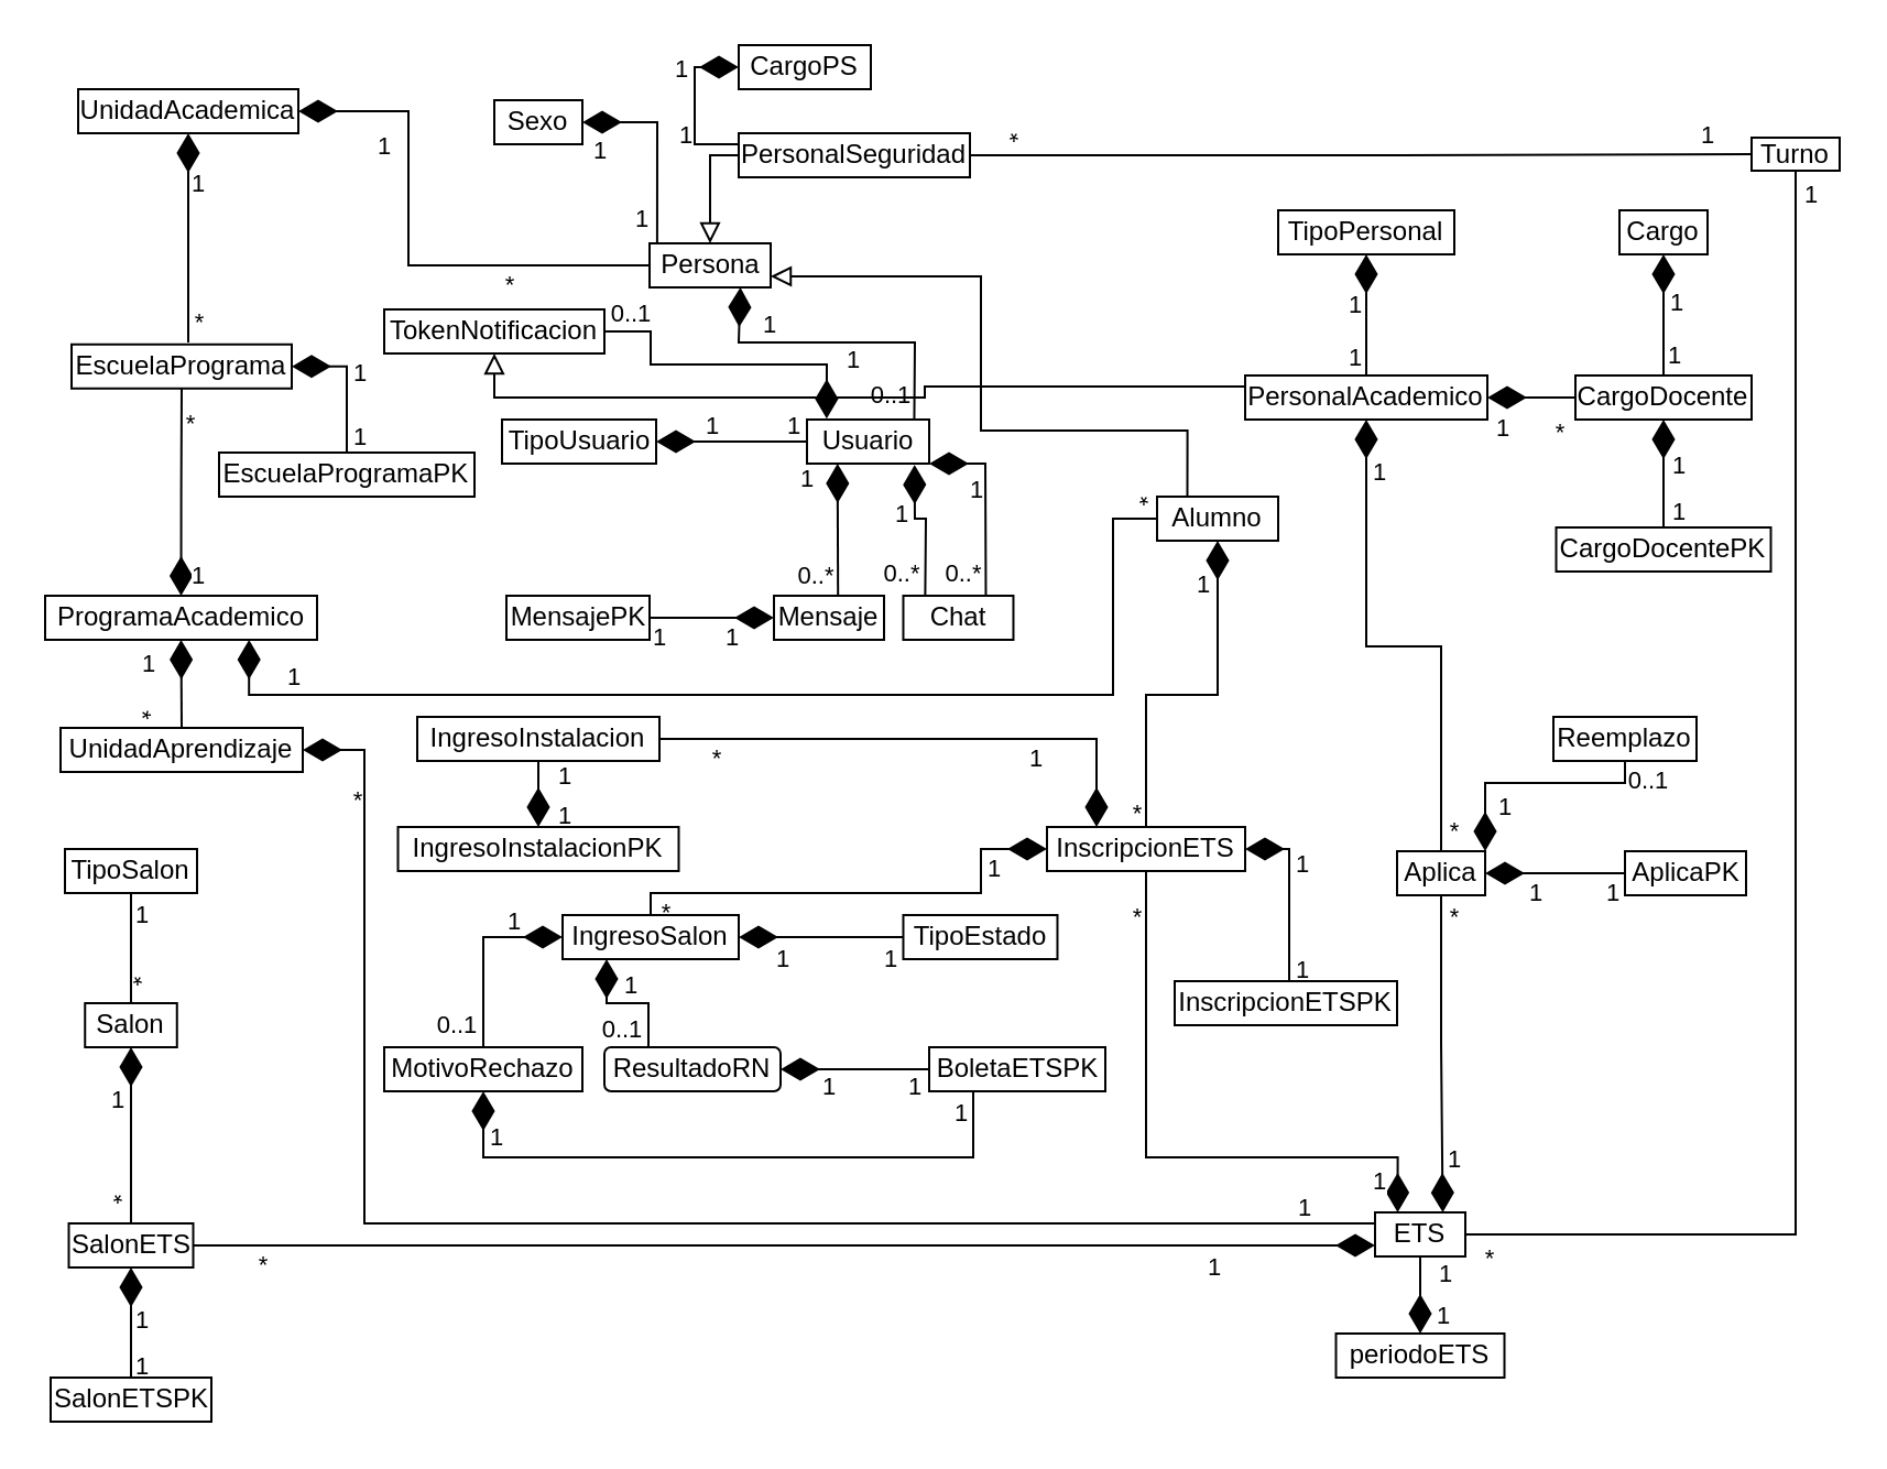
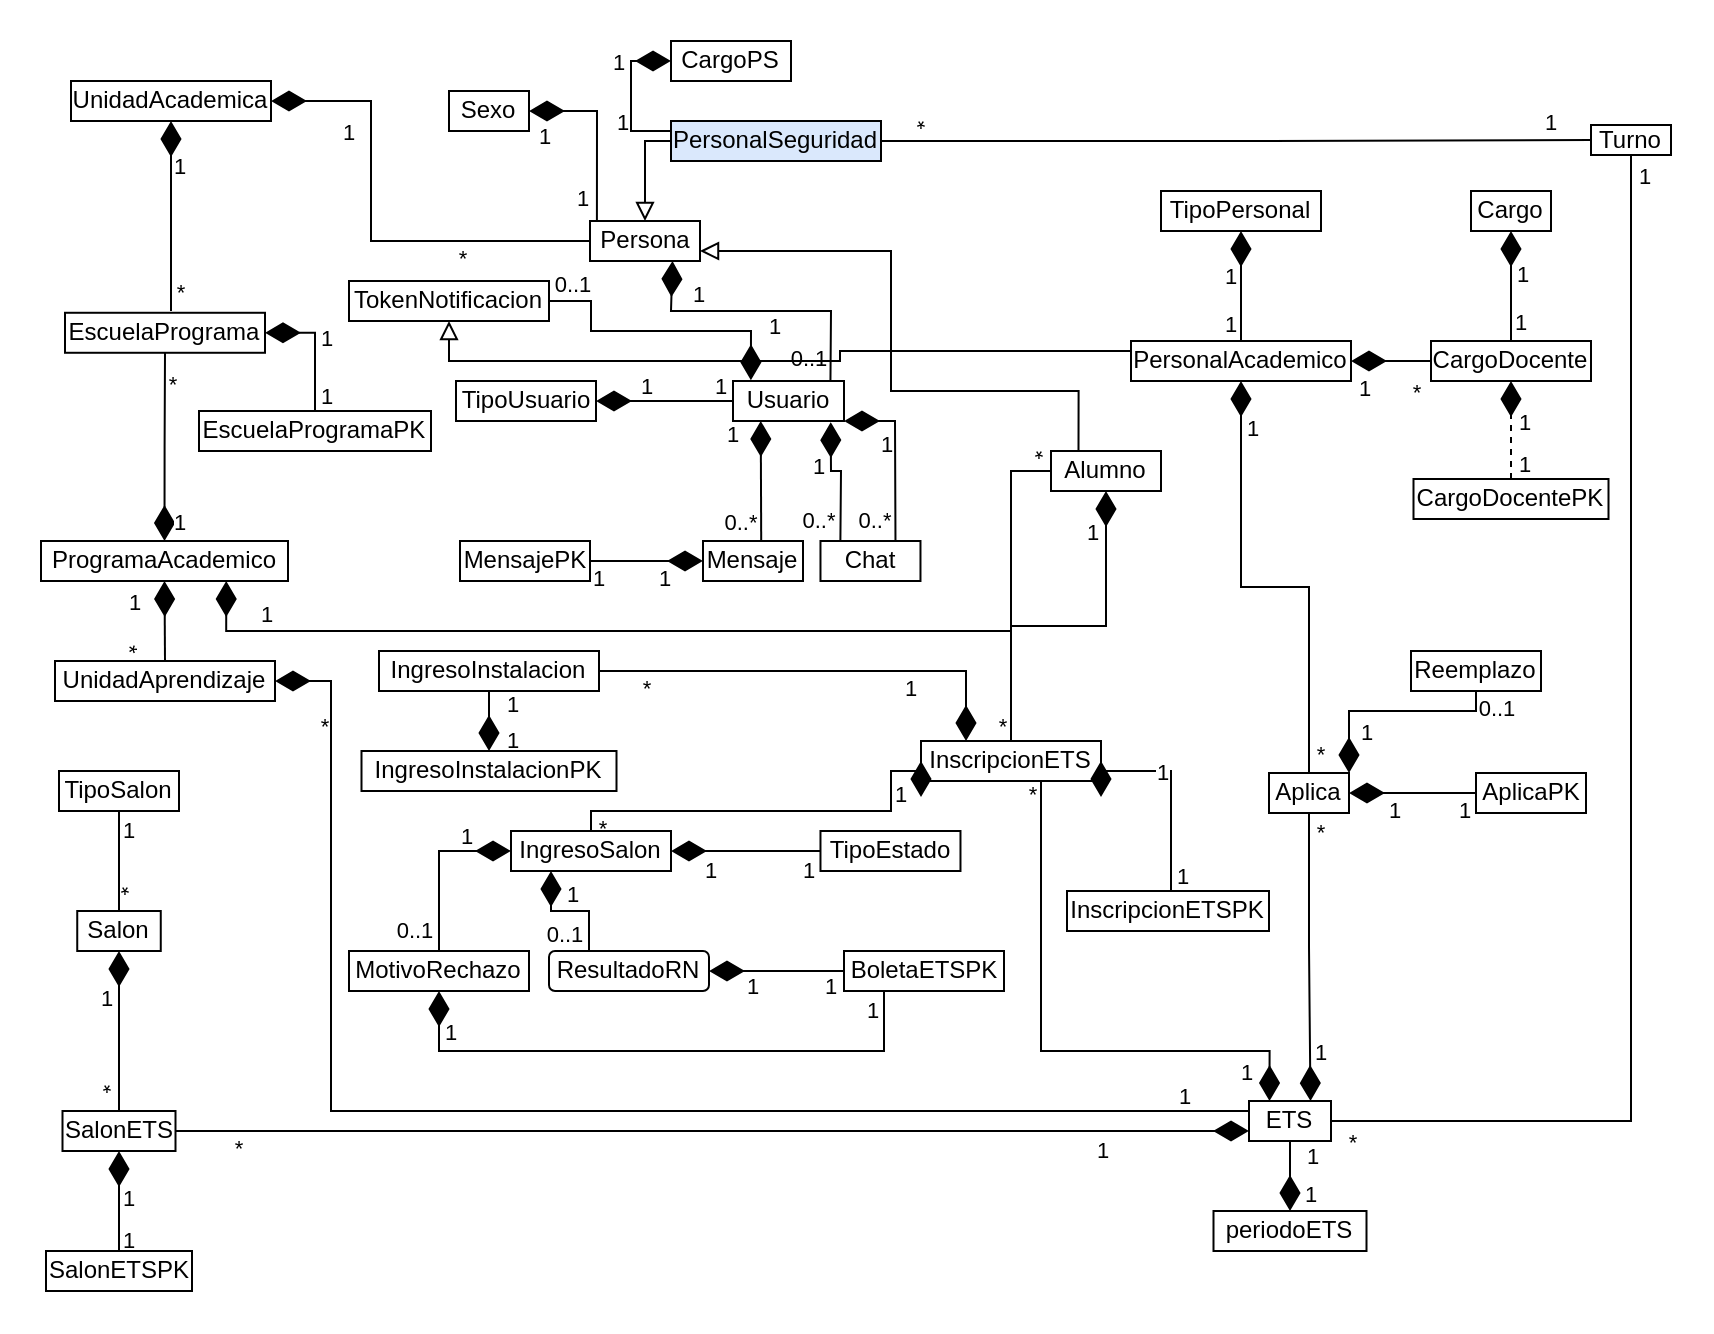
- <mxCell id="53" value="PersonalSeguridad" style="rounded=0;whiteSpace=wrap;html=1;" parent="1" vertex="1"><mxGeometry x="335" y="60" width="105" height="20" as="geometry" /></mxCell>
+ <mxCell id="53" value="PersonalSeguridad" style="rounded=0;whiteSpace=wrap;html=1;fillColor=#dae8fc;" parent="1" vertex="1"><mxGeometry x="335" y="60" width="105" height="20" as="geometry" /></mxCell>
- <mxCell id="142" style="edgeStyle=orthogonalEdgeStyle;rounded=0;orthogonalLoop=1;jettySize=auto;html=1;exitX=0.5;exitY=0;exitDx=0;exitDy=0;entryX=0.5;entryY=1;entryDx=0;entryDy=0;endArrow=diamondThin;endFill=1;endSize=15;" parent="1" source="145" target="121" edge="1"><mxGeometry relative="1" as="geometry" /></mxCell>
+ <mxCell id="142" style="edgeStyle=orthogonalEdgeStyle;rounded=0;orthogonalLoop=1;jettySize=auto;html=1;exitX=0.5;exitY=0;exitDx=0;exitDy=0;entryX=0.5;entryY=1;entryDx=0;entryDy=0;endArrow=diamondThin;endFill=1;endSize=15;dashed=1;" parent="1" source="145" target="121" edge="1"><mxGeometry relative="1" as="geometry" /></mxCell>
- <mxCell id="87" value="InscripcionETS" style="rounded=0;whiteSpace=wrap;html=1;" parent="1" vertex="1"><mxGeometry x="475" y="375" width="90" height="20" as="geometry" /></mxCell>
+ <mxCell id="87" value="InscripcionETS" style="rounded=0;whiteSpace=wrap;html=1;" parent="1" vertex="1"><mxGeometry x="460" y="370" width="90" height="20" as="geometry" /></mxCell>
